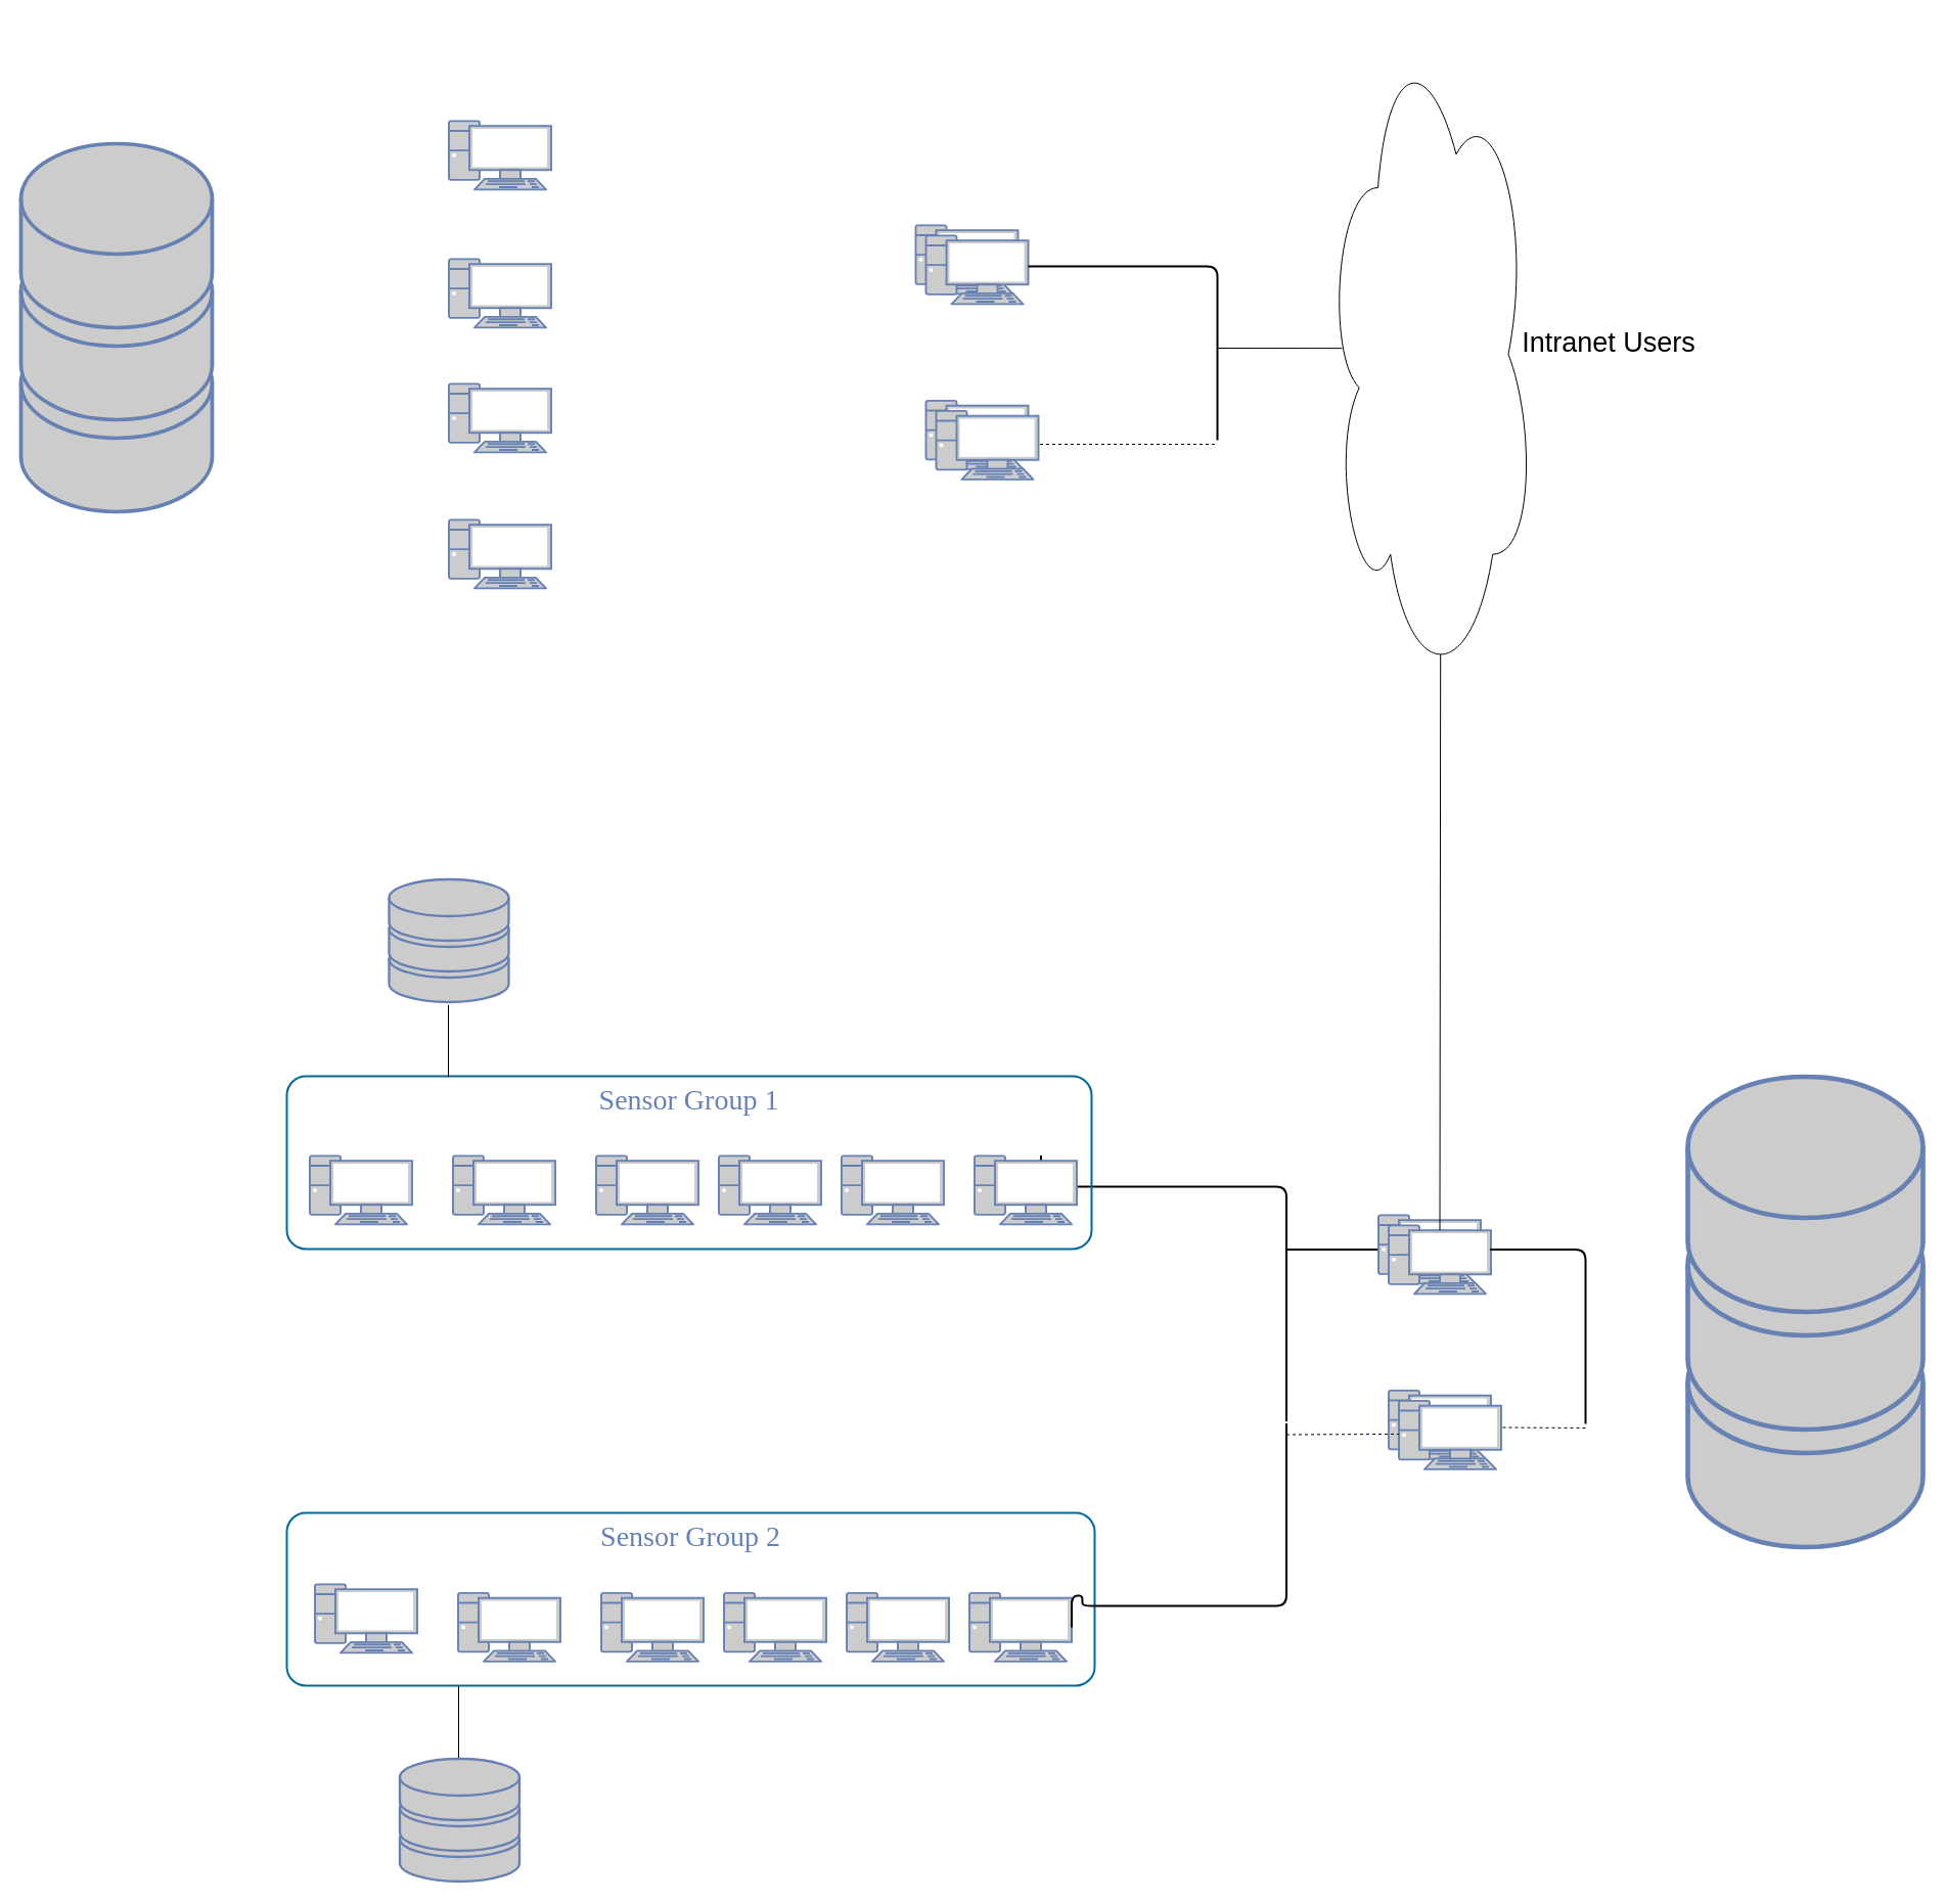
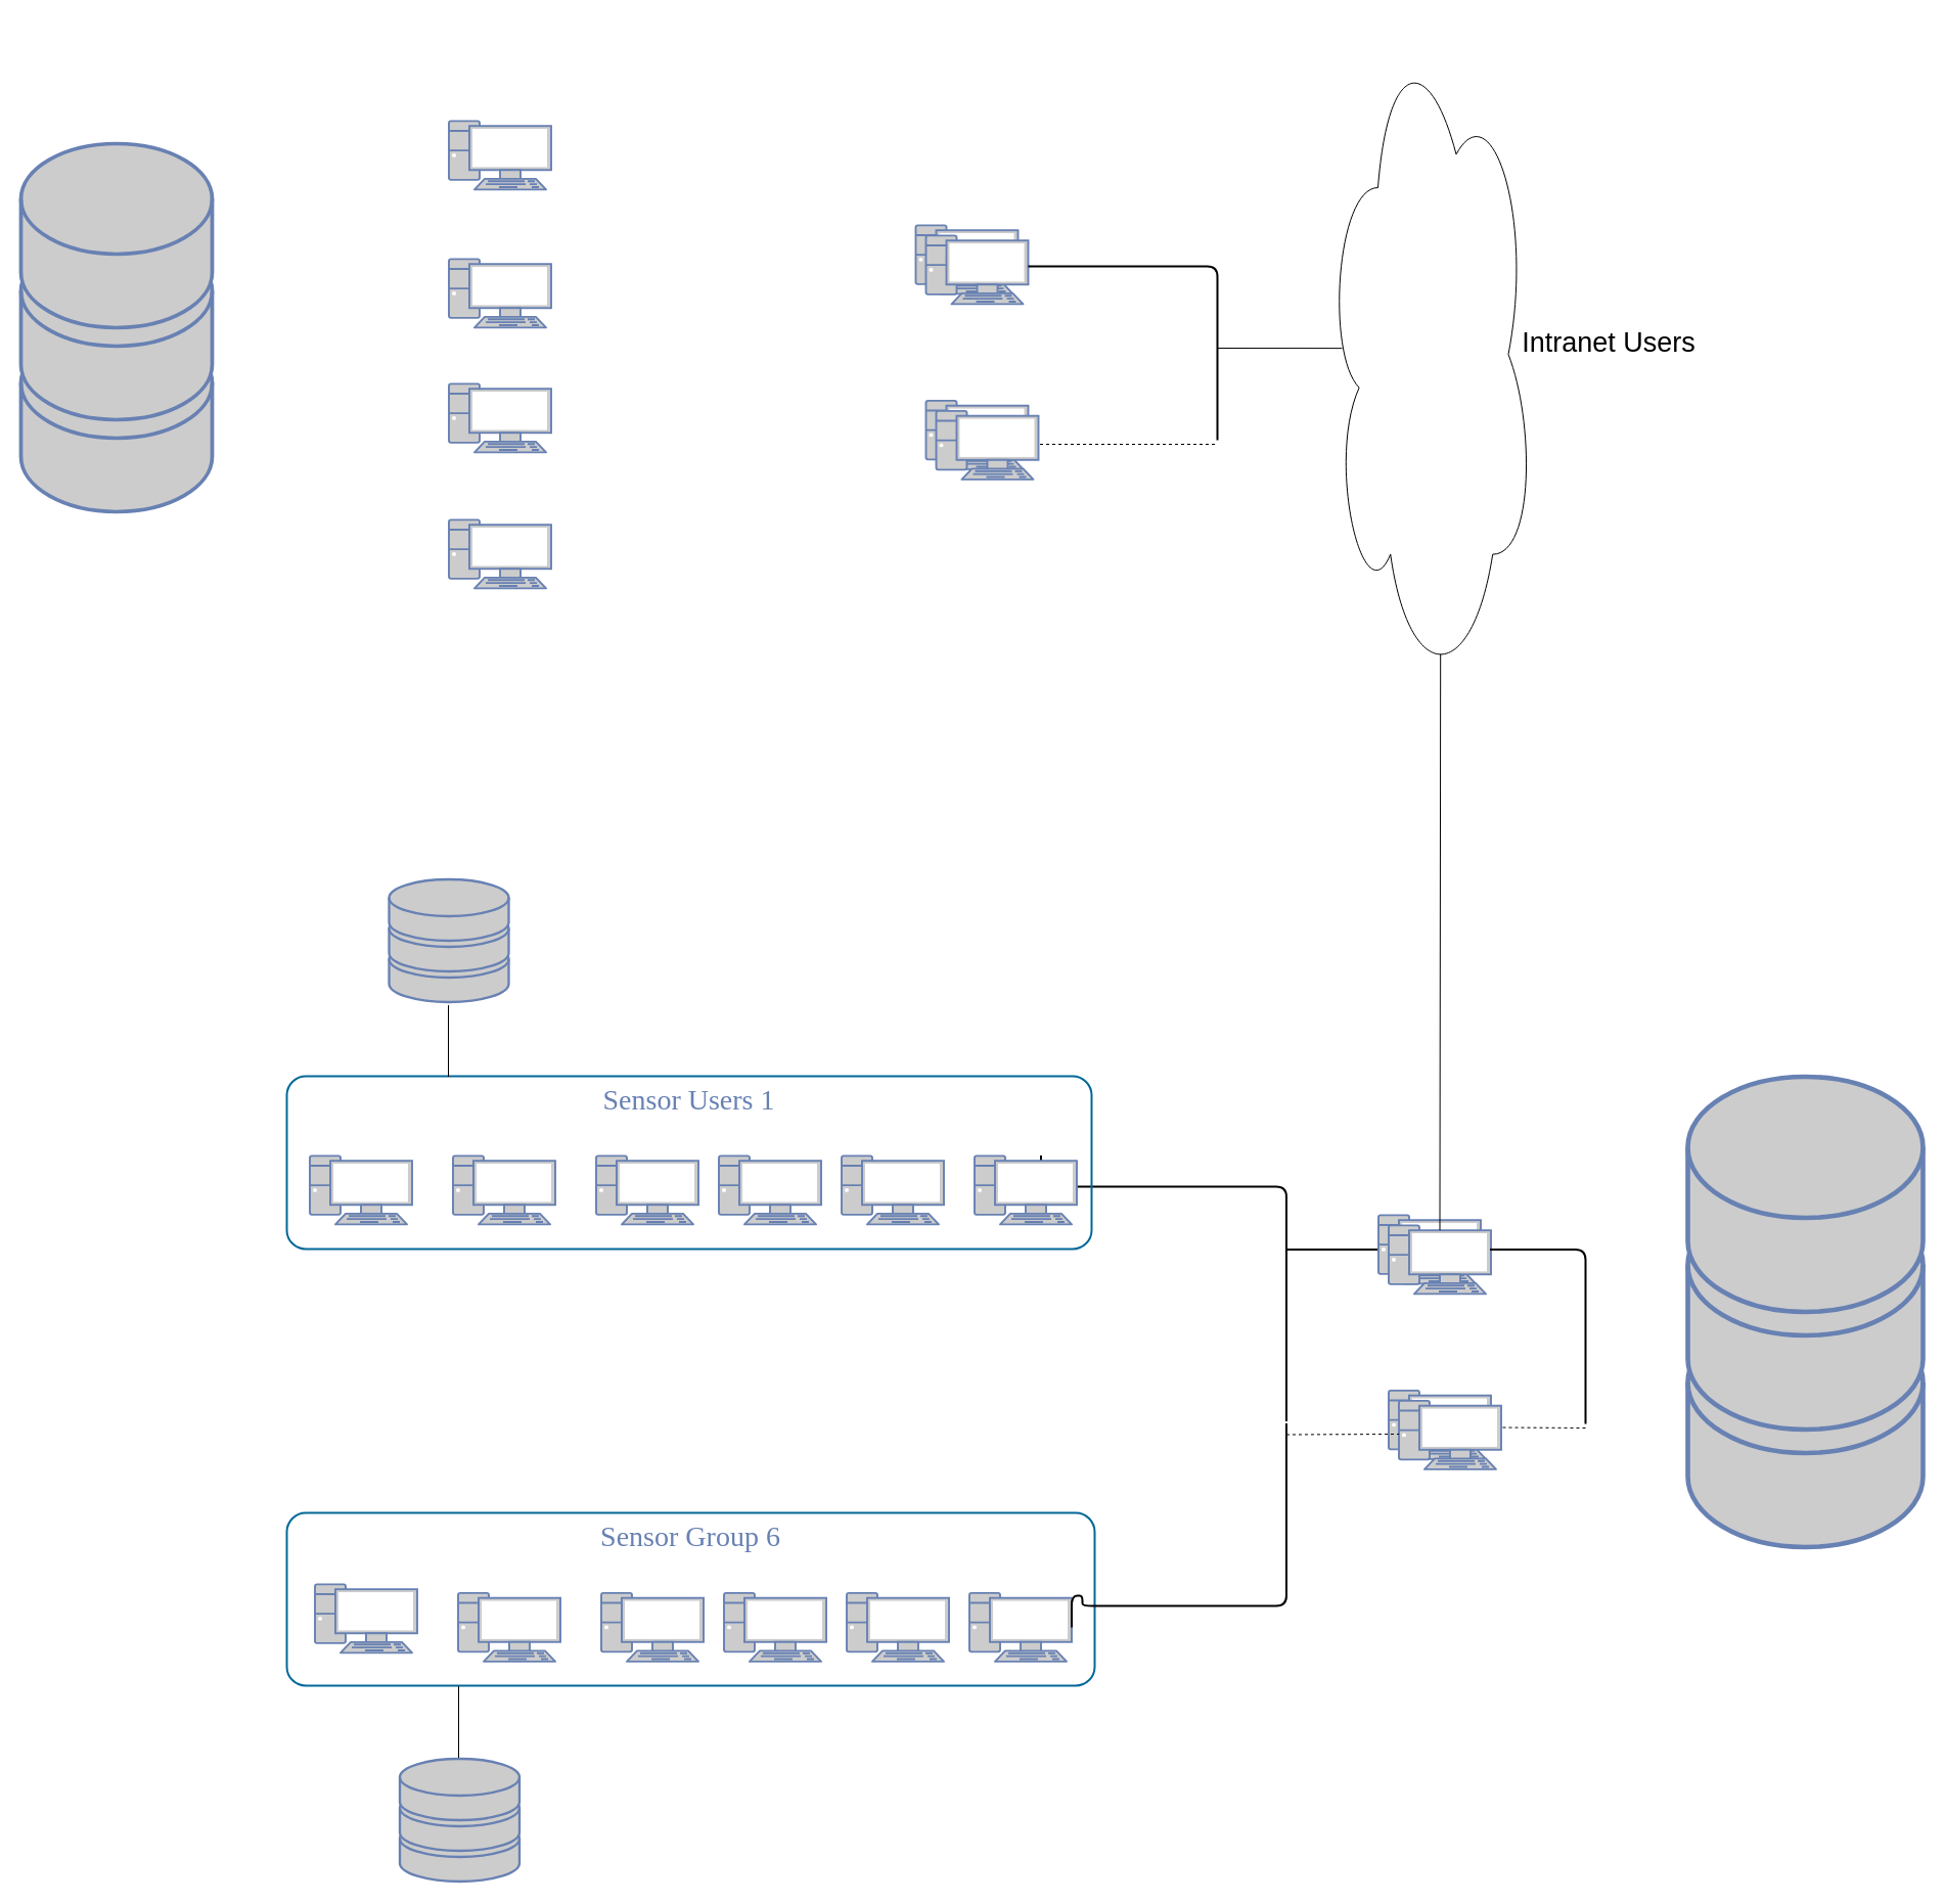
- <mxCell id="12" value="Sensor Group 1" style="rounded=1;whiteSpace=wrap;html=1;shadow=0;comic=0;strokeColor=#036897;strokeWidth=2;fillColor=none;fontFamily=Verdana;fontSize=28;fontColor=#6881B3;align=center;arcSize=11;verticalAlign=top;" vertex="1" parent="1"><mxGeometry x="280" y="1052" width="787" height="169" as="geometry" /></mxCell>
+ <mxCell id="12" value="Sensor Users 1" style="rounded=1;whiteSpace=wrap;html=1;shadow=0;comic=0;strokeColor=#036897;strokeWidth=2;fillColor=none;fontFamily=Verdana;fontSize=28;fontColor=#6881B3;align=center;arcSize=11;verticalAlign=top;" vertex="1" parent="1"><mxGeometry x="280" y="1052" width="787" height="169" as="geometry" /></mxCell>
- <mxCell id="2" value="Sensor Group 2" style="rounded=1;whiteSpace=wrap;html=1;shadow=0;comic=0;strokeColor=#036897;strokeWidth=2;fillColor=none;fontFamily=Verdana;fontSize=28;fontColor=#6881B3;align=center;arcSize=11;verticalAlign=top;" parent="1" vertex="1"><mxGeometry x="280" y="1479" width="790" height="169" as="geometry" /></mxCell>
+ <mxCell id="2" value="Sensor Group 6" style="rounded=1;whiteSpace=wrap;html=1;shadow=0;comic=0;strokeColor=#036897;strokeWidth=2;fillColor=none;fontFamily=Verdana;fontSize=28;fontColor=#6881B3;align=center;arcSize=11;verticalAlign=top;" parent="1" vertex="1"><mxGeometry x="280" y="1479" width="790" height="169" as="geometry" /></mxCell>
